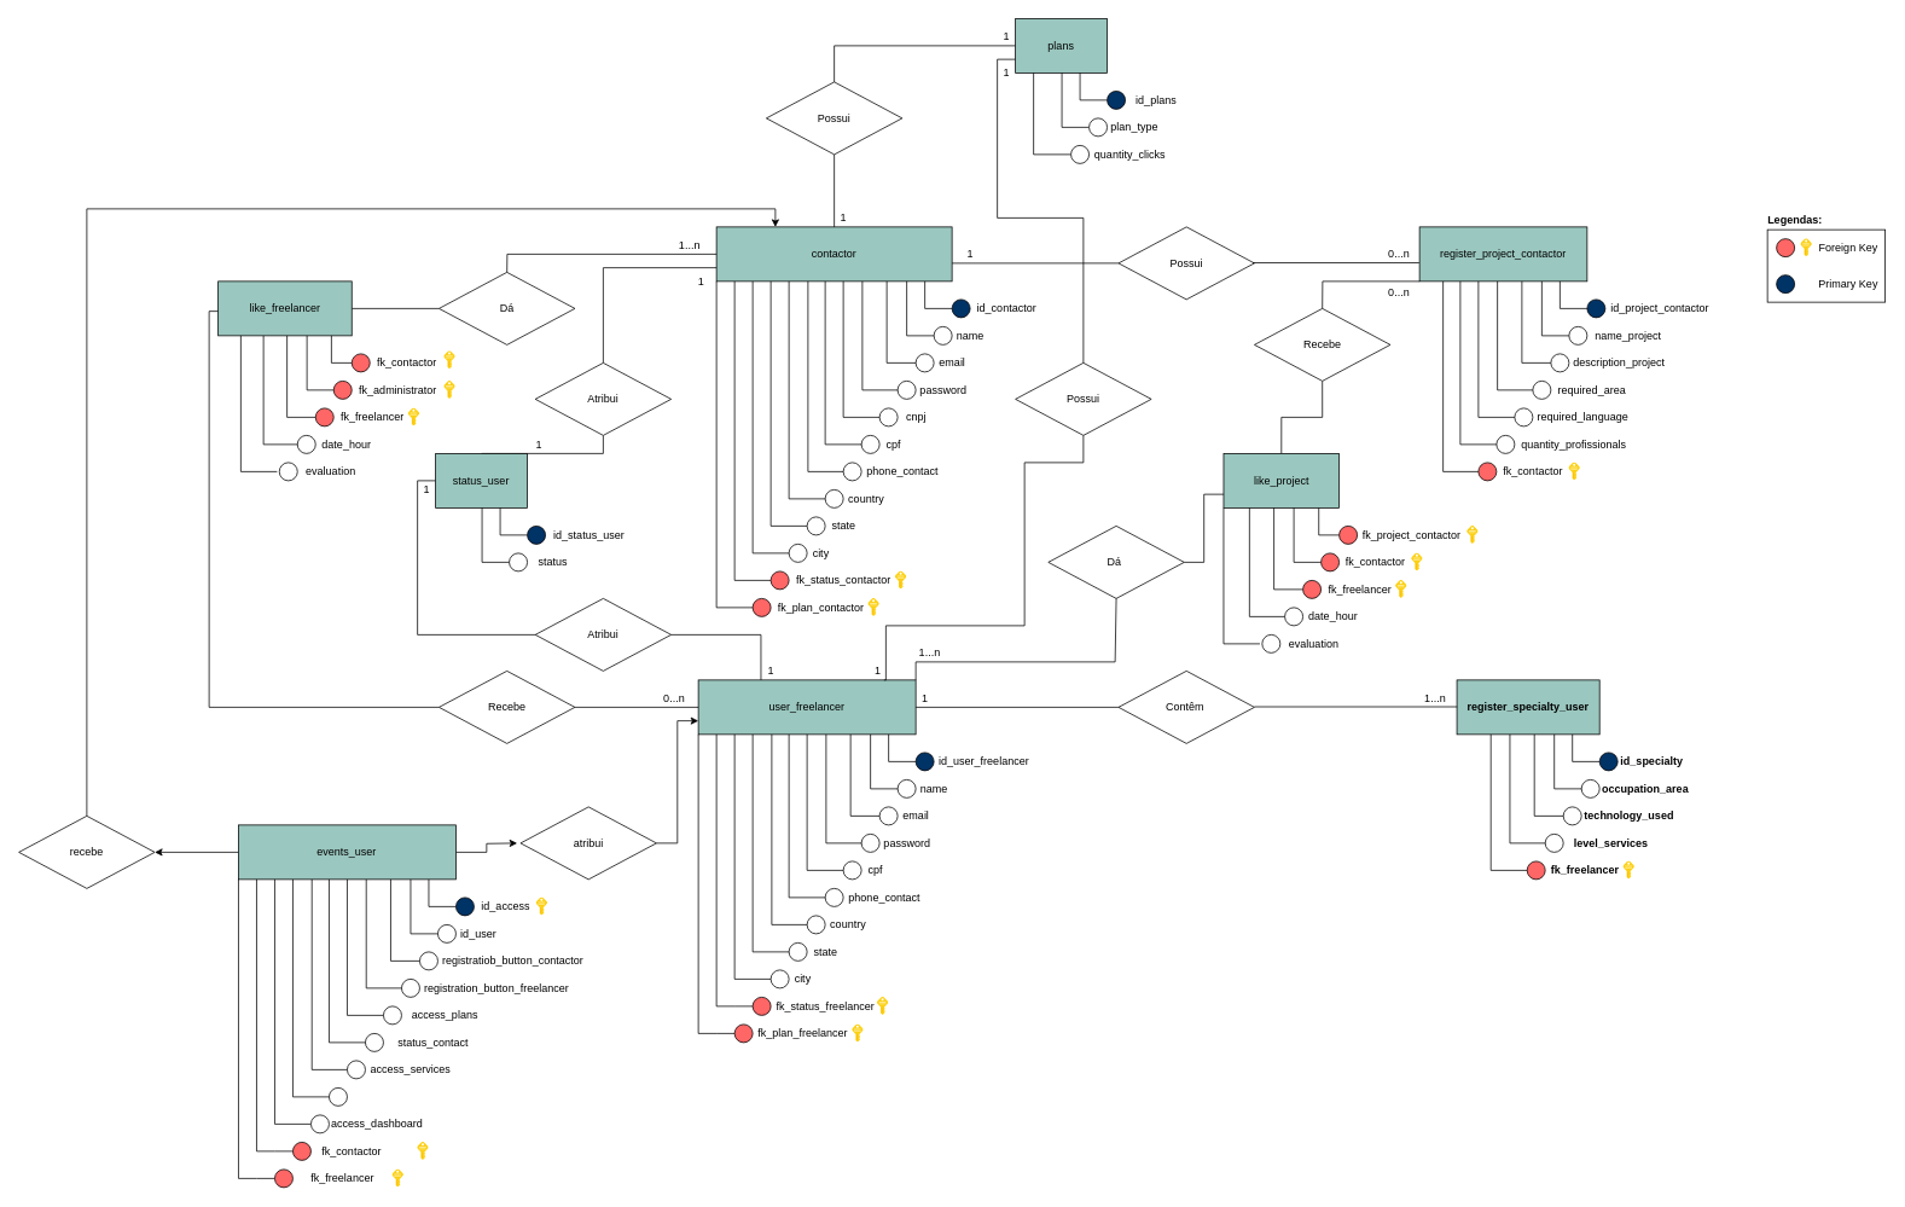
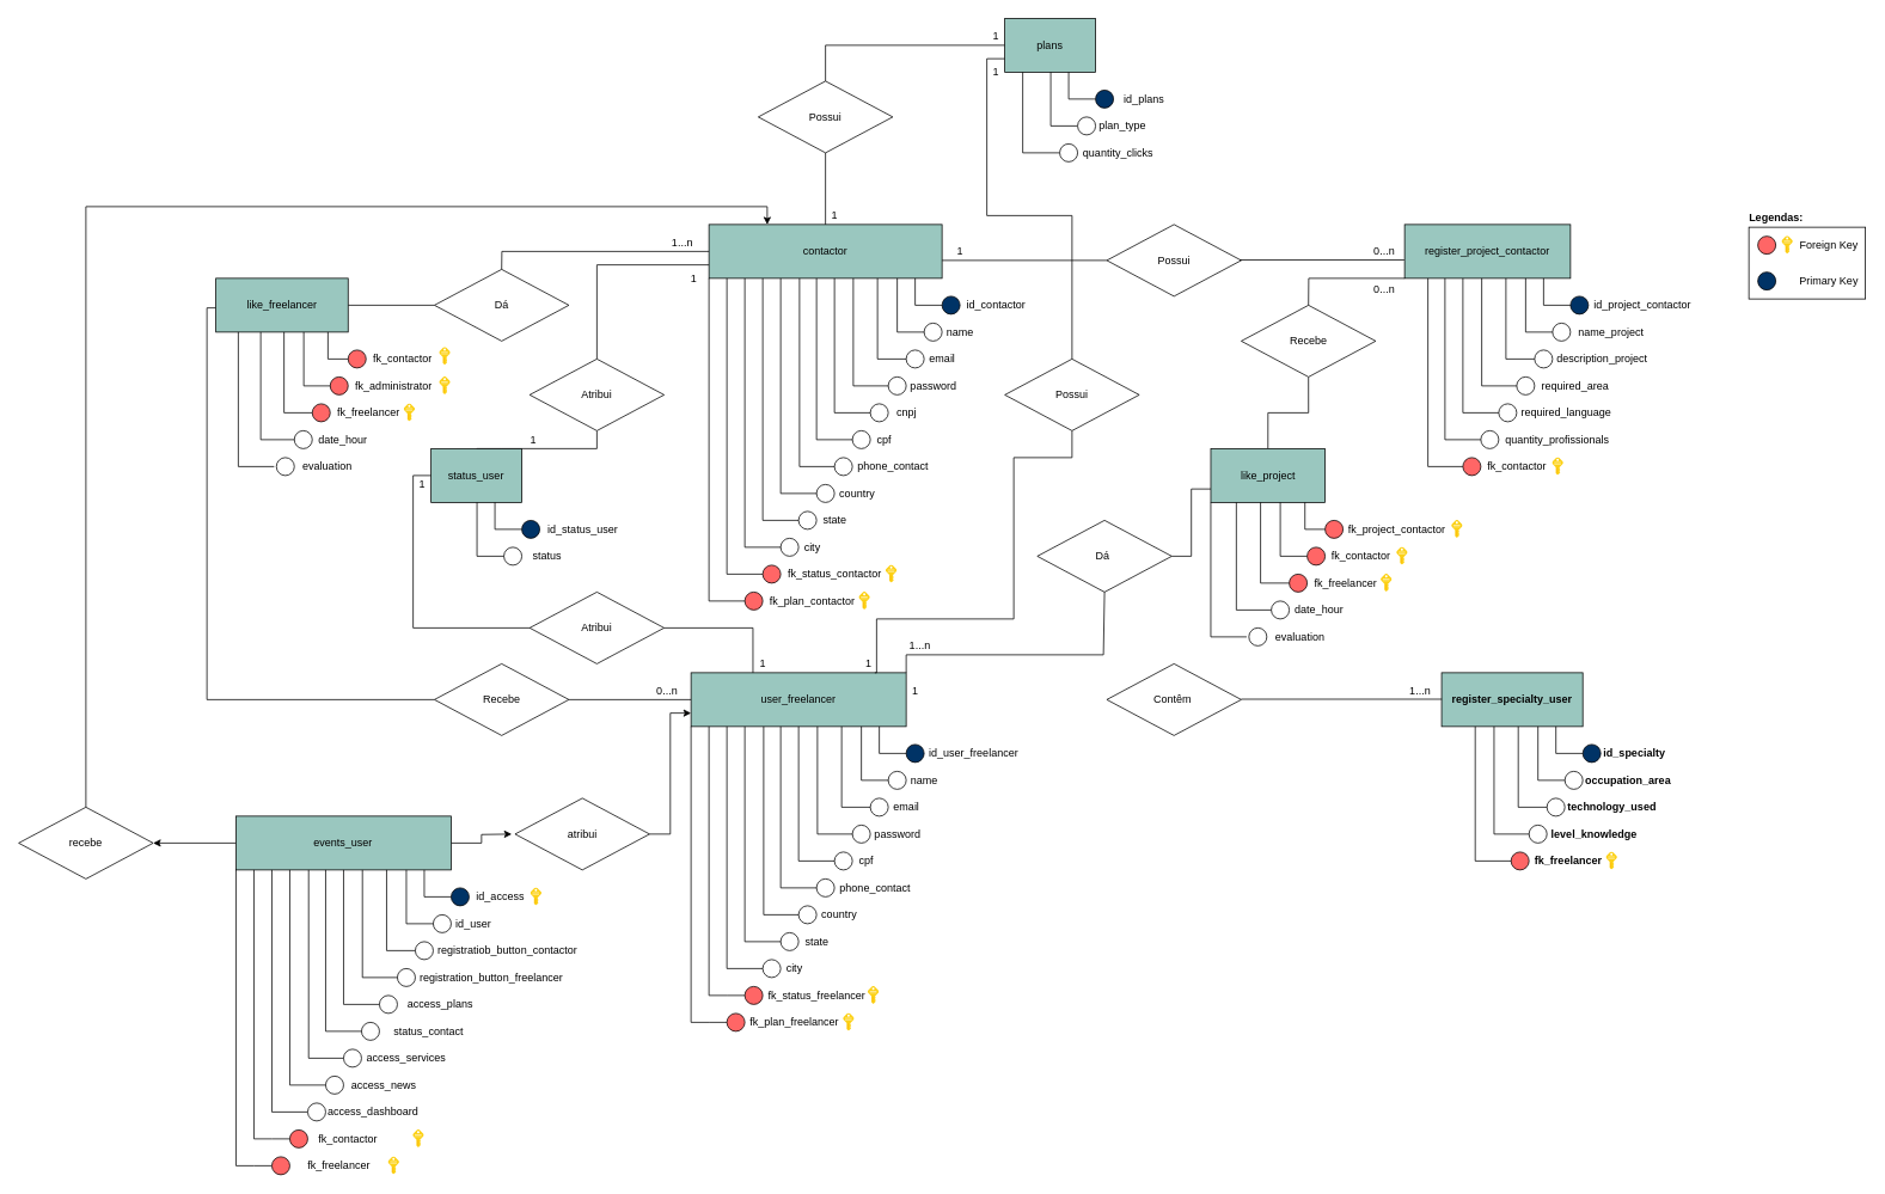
- <mxCell id="130" value="" style="endArrow=none;html=1;rounded=0;exitX=1;exitY=0.5;exitDx=0;exitDy=0;entryX=0;entryY=0.5;entryDx=0;entryDy=0;" parent="1" source="34" target="129" edge="1"><mxGeometry width="50" height="50" relative="1" as="geometry"><mxPoint x="1160" y="710" as="sourcePoint" /><mxPoint x="1210" y="660" as="targetPoint" /></mxGeometry></mxCell>
- <mxCell id="100" value="level_services" style="text;html=1;resizable=0;autosize=1;align=center;verticalAlign=middle;points=[];fillColor=none;strokeColor=none;rounded=0;fontStyle=1" parent="1" vertex="1"><mxGeometry x="1722.25" y="920" width="110" height="20" as="geometry" /></mxCell>
+ <mxCell id="100" value="level_knowledge" style="text;html=1;resizable=0;autosize=1;align=center;verticalAlign=middle;points=[];fillColor=none;strokeColor=none;rounded=0;fontStyle=1" parent="1" vertex="1"><mxGeometry x="1722.25" y="920" width="110" height="20" as="geometry" /></mxCell>
+ <mxCell id="259" value="access_news" style="text;html=1;resizable=0;autosize=1;align=center;verticalAlign=middle;points=[];fillColor=none;strokeColor=none;rounded=0;" parent="1" vertex="1"><mxGeometry x="382.45" y="1200" width="90" height="20" as="geometry" /></mxCell>
